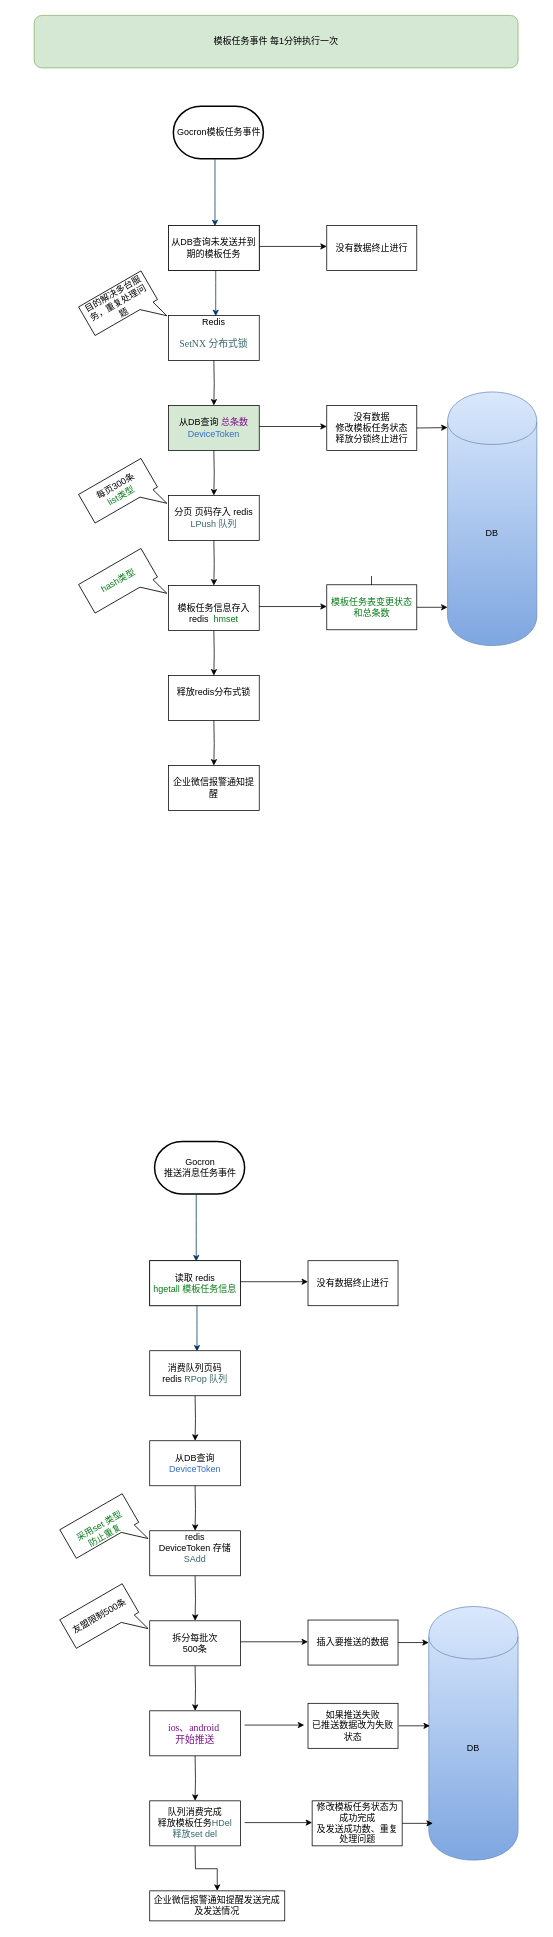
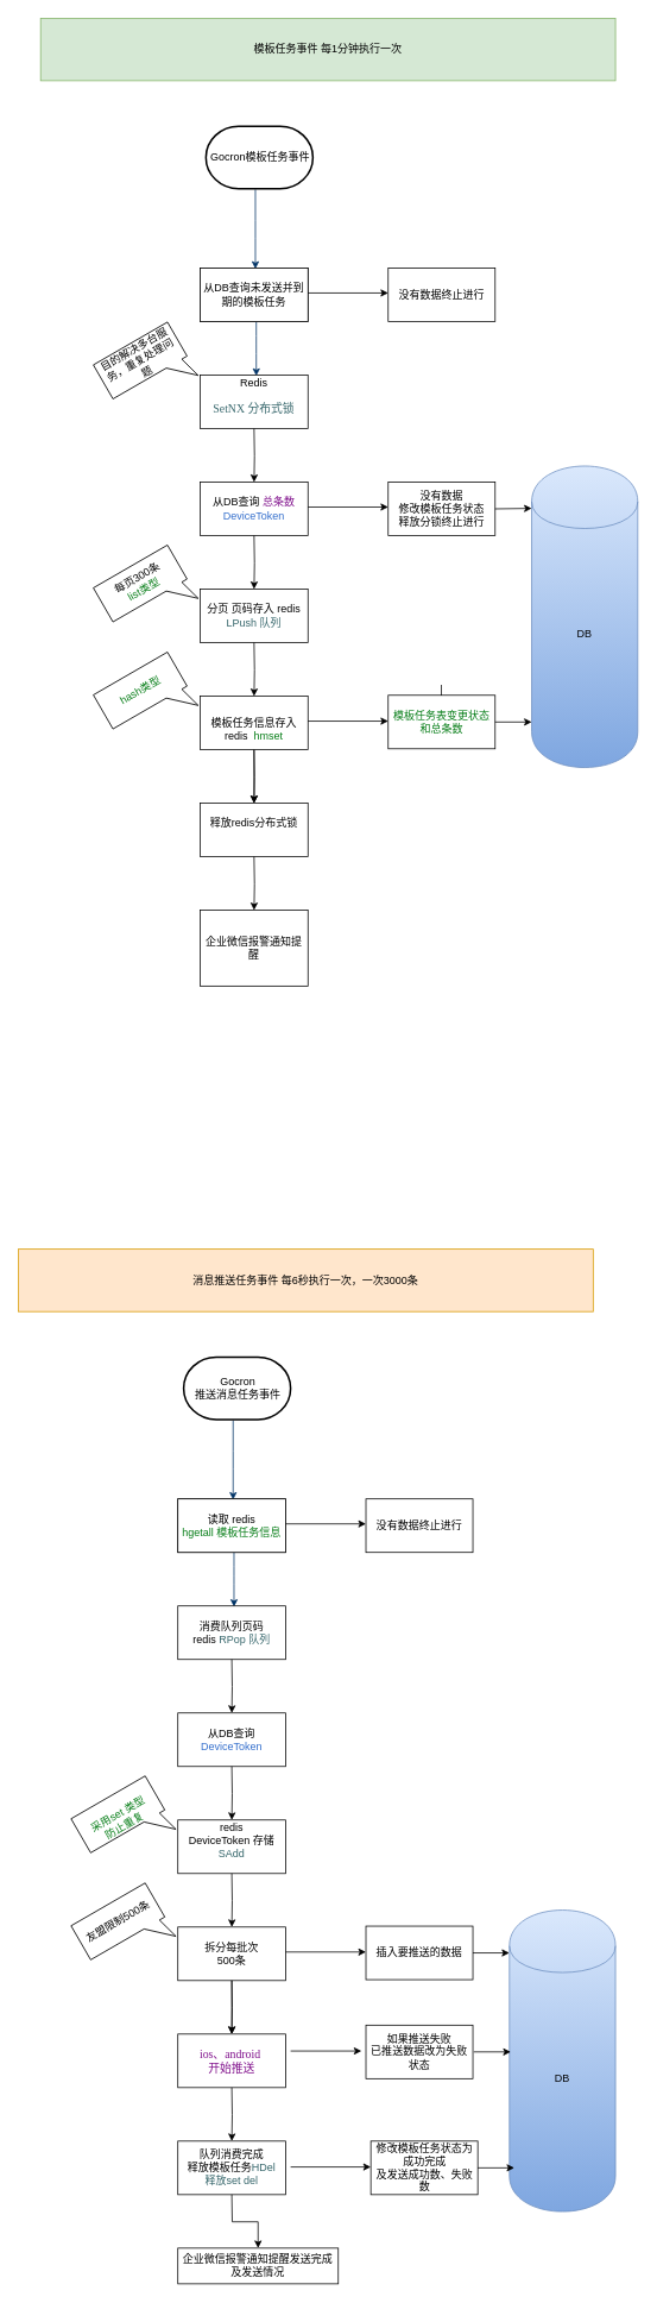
- <mxCell id="8" value="模板任务事件 每1分钟执行一次" style="whiteSpace=wrap;html=1;fillColor=#d5e8d4;strokeColor=#82b366;rounded=1;" parent="1" vertex="1"><mxGeometry x="45" y="20" width="645" height="70" as="geometry" /></mxCell>
+ <mxCell id="8" value="模板任务事件 每1分钟执行一次" style="rounded=0;whiteSpace=wrap;html=1;fillColor=#d5e8d4;strokeColor=#82b366;" parent="1" vertex="1"><mxGeometry x="45" y="20" width="645" height="70" as="geometry" /></mxCell>
- <mxCell id="12" value="&lt;div&gt;&lt;br&gt;&lt;/div&gt;&lt;div&gt;&lt;br&gt;&lt;/div&gt;&lt;div&gt;&lt;br&gt;&lt;/div&gt;&lt;div&gt;&lt;br&gt;&lt;/div&gt;从DB查询&lt;span style=&quot;color: #80118c&quot;&gt; 总条数&lt;br&gt;&lt;/span&gt;&lt;span style=&quot;color: #336ecc&quot;&gt;DeviceToken&lt;/span&gt;&lt;div&gt;&lt;div&gt;&lt;br&gt;&lt;br&gt;&lt;br&gt;&lt;br&gt;&lt;/div&gt;&lt;/div&gt;" style="rounded=0;whiteSpace=wrap;html=1;fillColor=#d5e8d4;" parent="1" vertex="1"><mxGeometry x="224" y="540" width="121" height="60" as="geometry" /></mxCell>
+ <mxCell id="12" value="&lt;div&gt;&lt;br&gt;&lt;/div&gt;&lt;div&gt;&lt;br&gt;&lt;/div&gt;&lt;div&gt;&lt;br&gt;&lt;/div&gt;&lt;div&gt;&lt;br&gt;&lt;/div&gt;从DB查询&lt;span style=&quot;color: #80118c&quot;&gt; 总条数&lt;br&gt;&lt;/span&gt;&lt;span style=&quot;color: #336ecc&quot;&gt;DeviceToken&lt;/span&gt;&lt;div&gt;&lt;div&gt;&lt;br&gt;&lt;br&gt;&lt;br&gt;&lt;br&gt;&lt;/div&gt;&lt;/div&gt;" style="rounded=0;whiteSpace=wrap;html=1;" parent="1" vertex="1"><mxGeometry x="224" y="540" width="121" height="60" as="geometry" /></mxCell>
+ <mxCell id="20" value="" style="edgeStyle=orthogonalEdgeStyle;rounded=0;orthogonalLoop=1;jettySize=auto;html=1;" parent="1" source="21" target="23" edge="1"><mxGeometry relative="1" as="geometry" /></mxCell>
- <mxCell id="25" value="企业微信报警通知提醒" style="rounded=0;whiteSpace=wrap;html=1;" parent="1" vertex="1"><mxGeometry x="224" y="1020" width="121" height="60" as="geometry" /></mxCell>
+ <mxCell id="25" value="企业微信报警通知提醒" style="rounded=0;whiteSpace=wrap;html=1;" parent="1" vertex="1"><mxGeometry x="224" y="1020" width="121" height="85" as="geometry" /></mxCell>
+ <mxCell id="38" value="消息推送任务事件 每6秒执行一次，一次3000条" style="rounded=0;whiteSpace=wrap;html=1;fillColor=#ffe6cc;strokeColor=#d79b00;" parent="1" vertex="1"><mxGeometry x="20" y="1400" width="645" height="70" as="geometry" /></mxCell>
+ <mxCell id="48" value="" style="edgeStyle=orthogonalEdgeStyle;rounded=0;orthogonalLoop=1;jettySize=auto;html=1;" parent="1" source="49" target="51" edge="1"><mxGeometry relative="1" as="geometry" /></mxCell>
- <mxCell id="67" value="修改模板任务状态为成功完成&lt;br&gt;及发送成功数、重复处理问题" style="rounded=0;whiteSpace=wrap;html=1;" parent="1" vertex="1"><mxGeometry x="415.5" y="2400" width="120" height="60" as="geometry" /></mxCell>
+ <mxCell id="67" value="修改模板任务状态为成功完成&lt;br&gt;及发送成功数、失败数" style="rounded=0;whiteSpace=wrap;html=1;" parent="1" vertex="1"><mxGeometry x="415.5" y="2400" width="120" height="60" as="geometry" /></mxCell>
